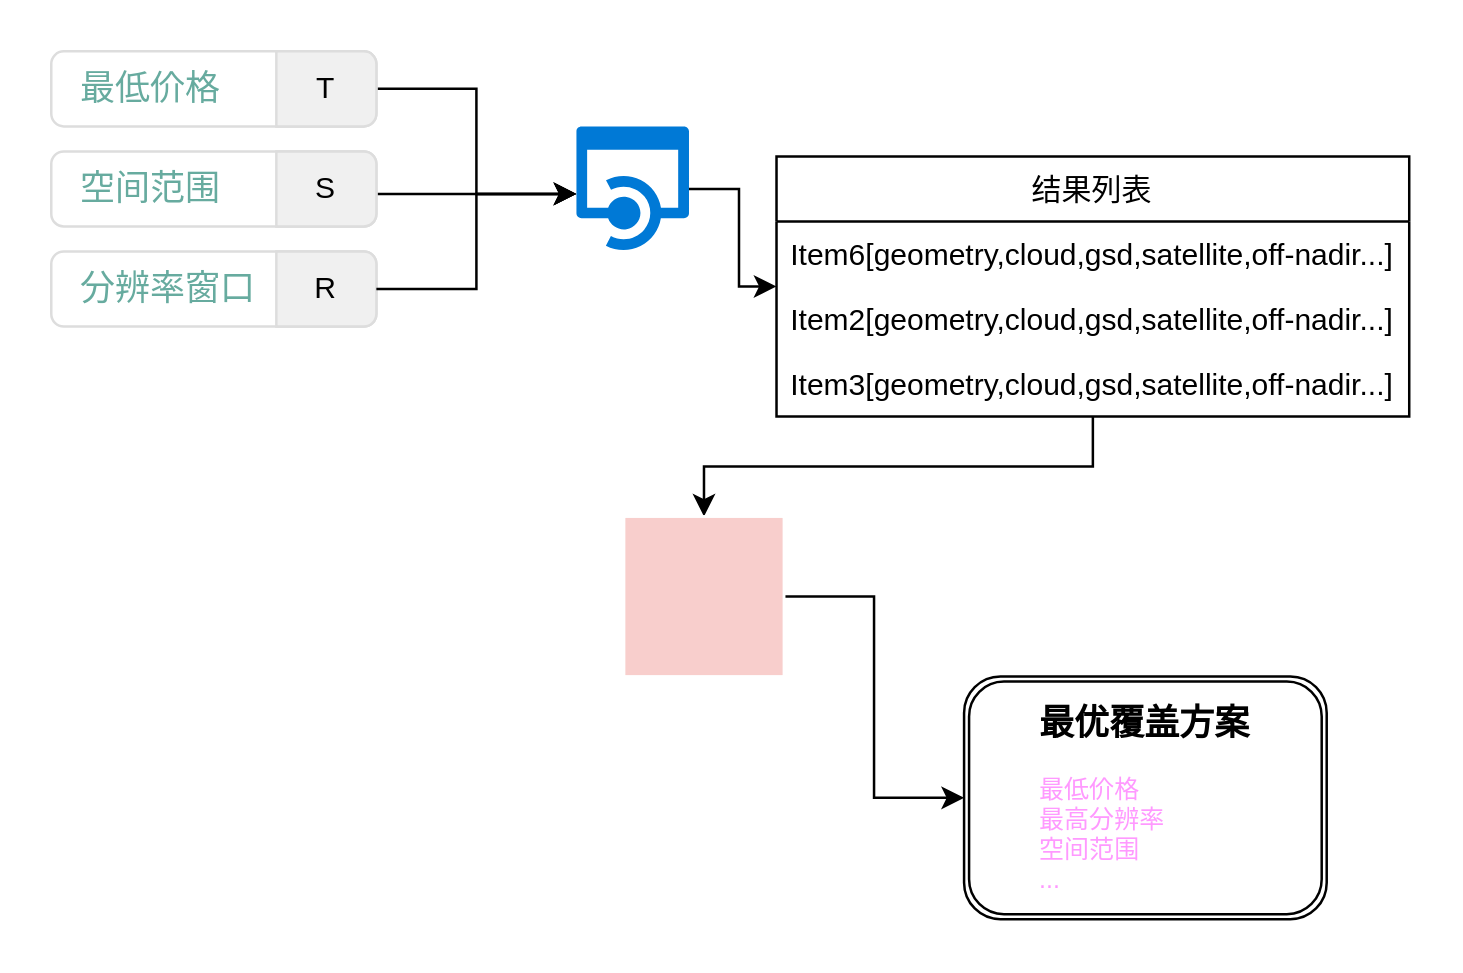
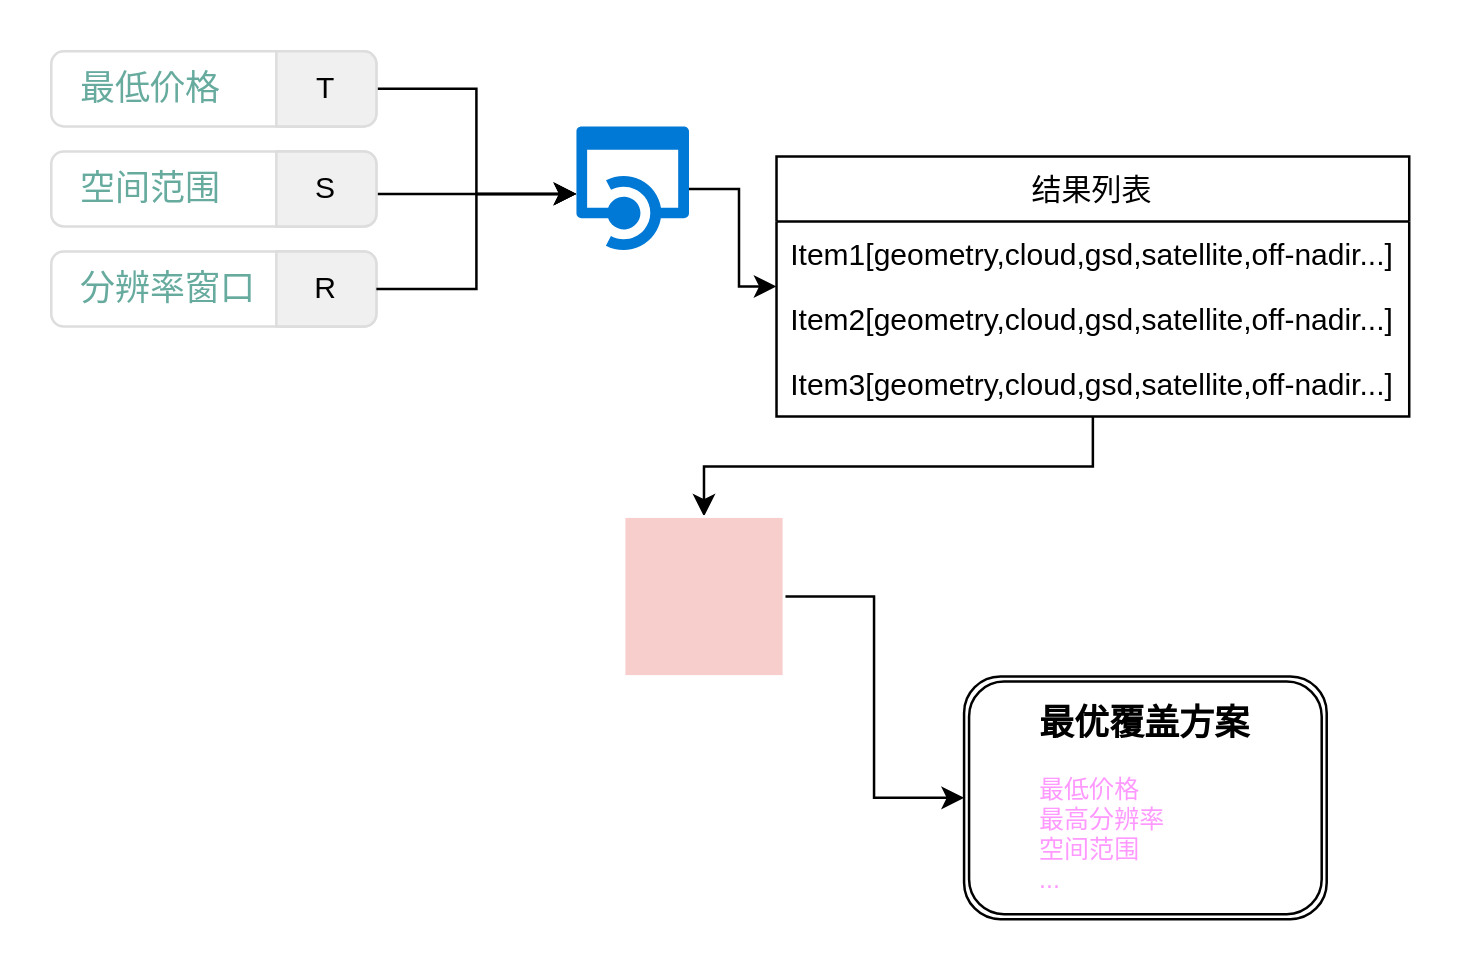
- <mxCell id="15" value="Item6[geometry,cloud,gsd,satellite,off-nadir...]" style="text;strokeColor=none;fillColor=none;align=left;verticalAlign=top;spacingLeft=4;spacingRight=4;overflow=hidden;rotatable=0;points=[[0,0.5],[1,0.5]];portConstraint=eastwest;" parent="14" vertex="1"><mxGeometry y="26" width="253" height="26" as="geometry" /></mxCell>
+ <mxCell id="15" value="Item1[geometry,cloud,gsd,satellite,off-nadir...]" style="text;strokeColor=none;fillColor=none;align=left;verticalAlign=top;spacingLeft=4;spacingRight=4;overflow=hidden;rotatable=0;points=[[0,0.5],[1,0.5]];portConstraint=eastwest;" parent="14" vertex="1"><mxGeometry y="26" width="253" height="26" as="geometry" /></mxCell>
